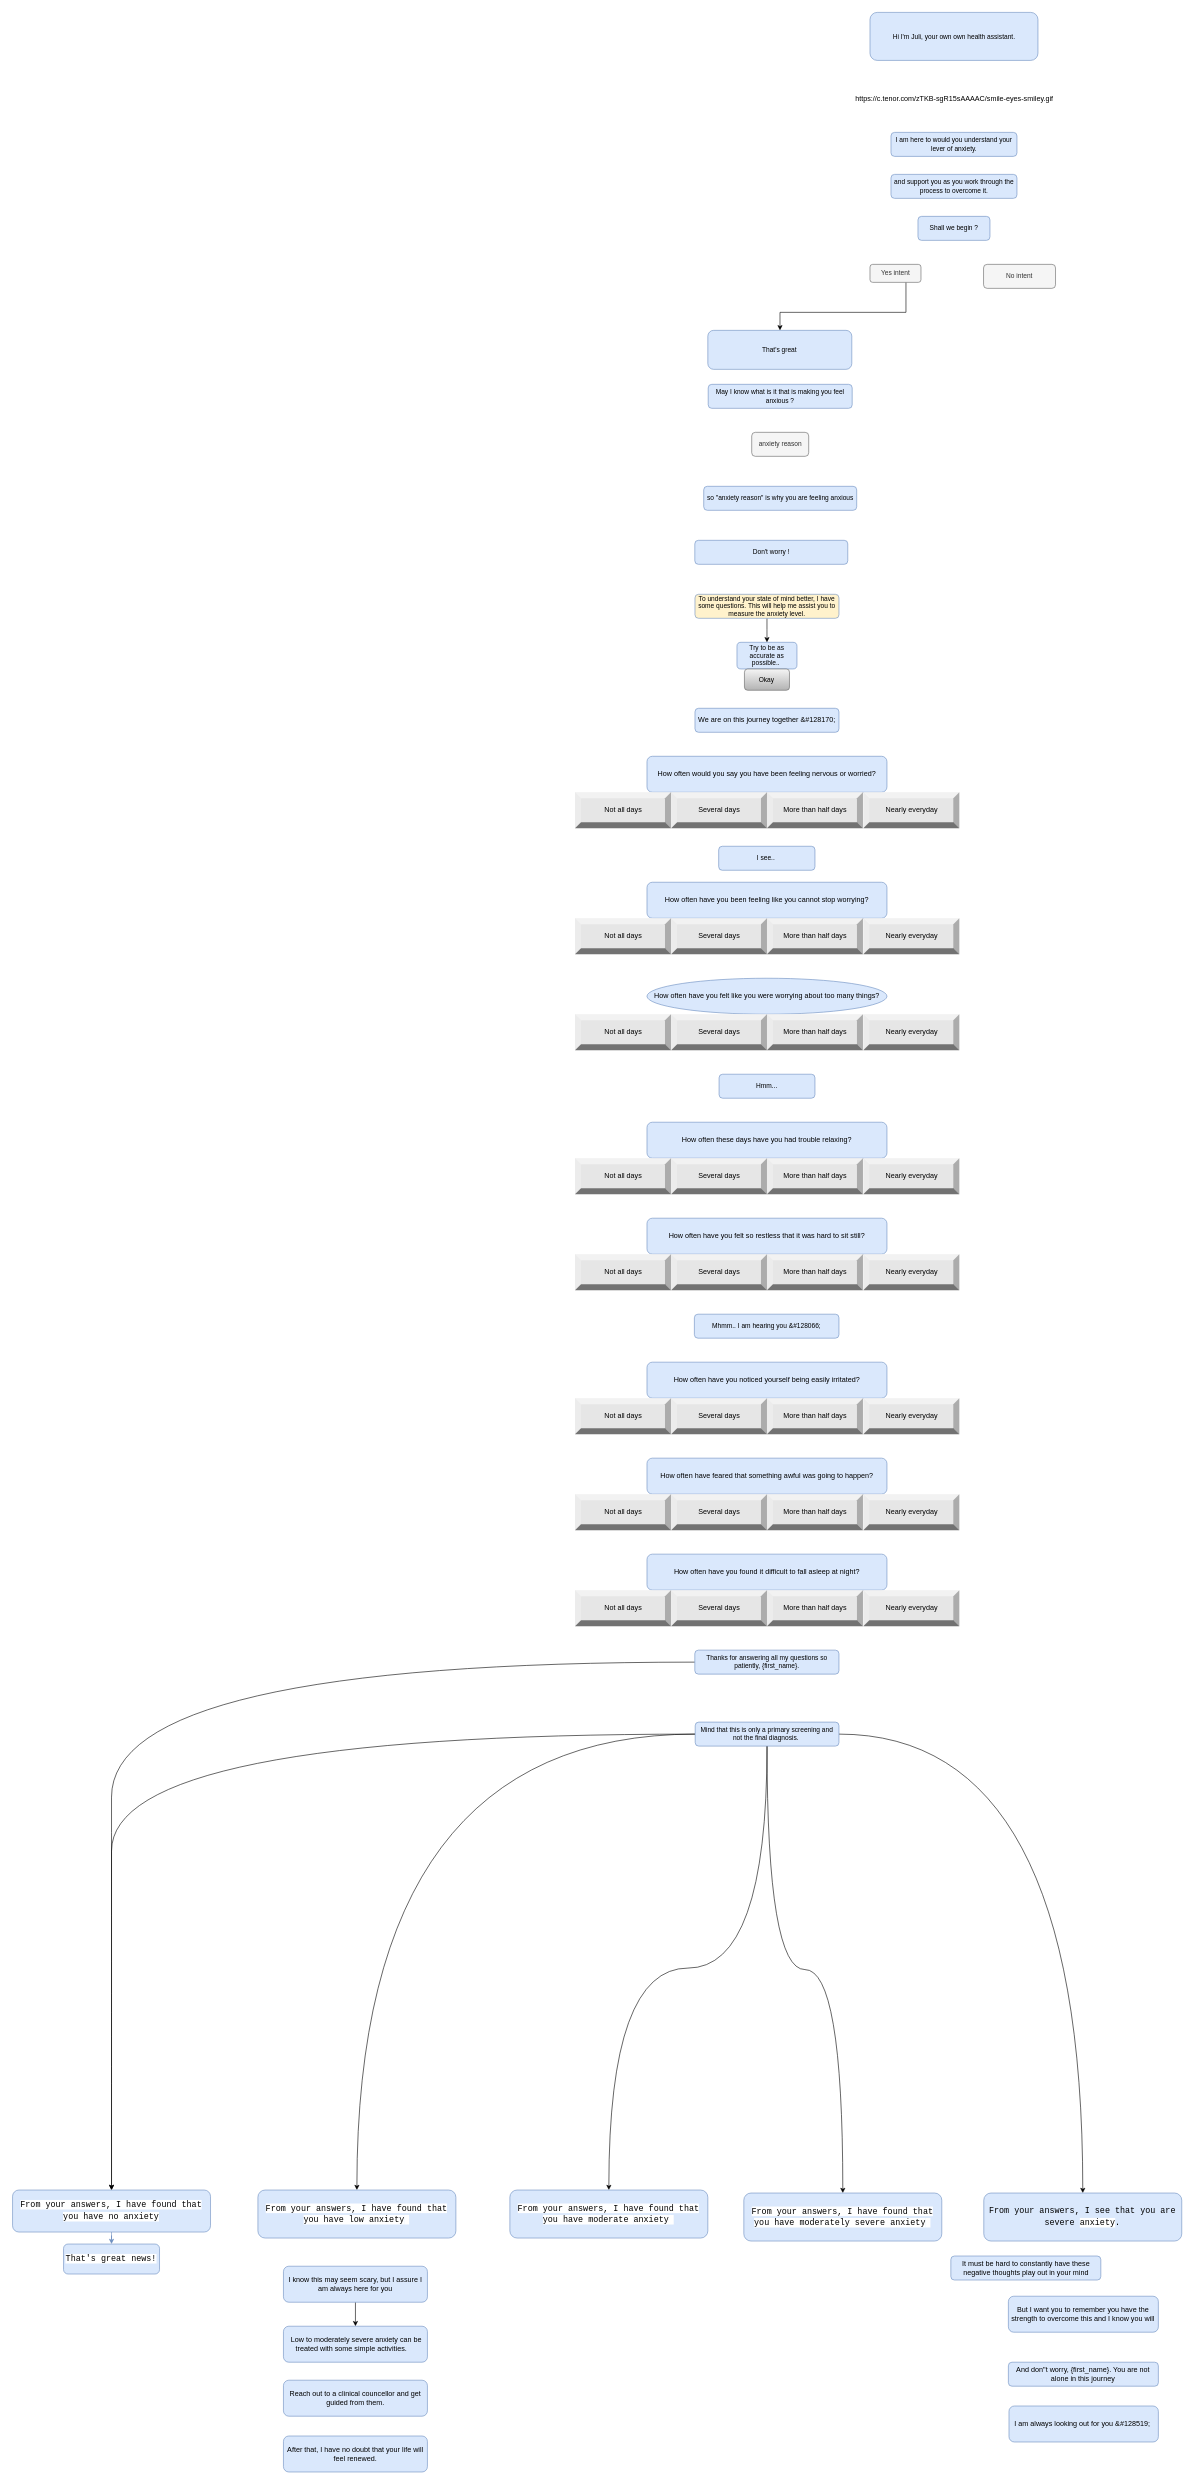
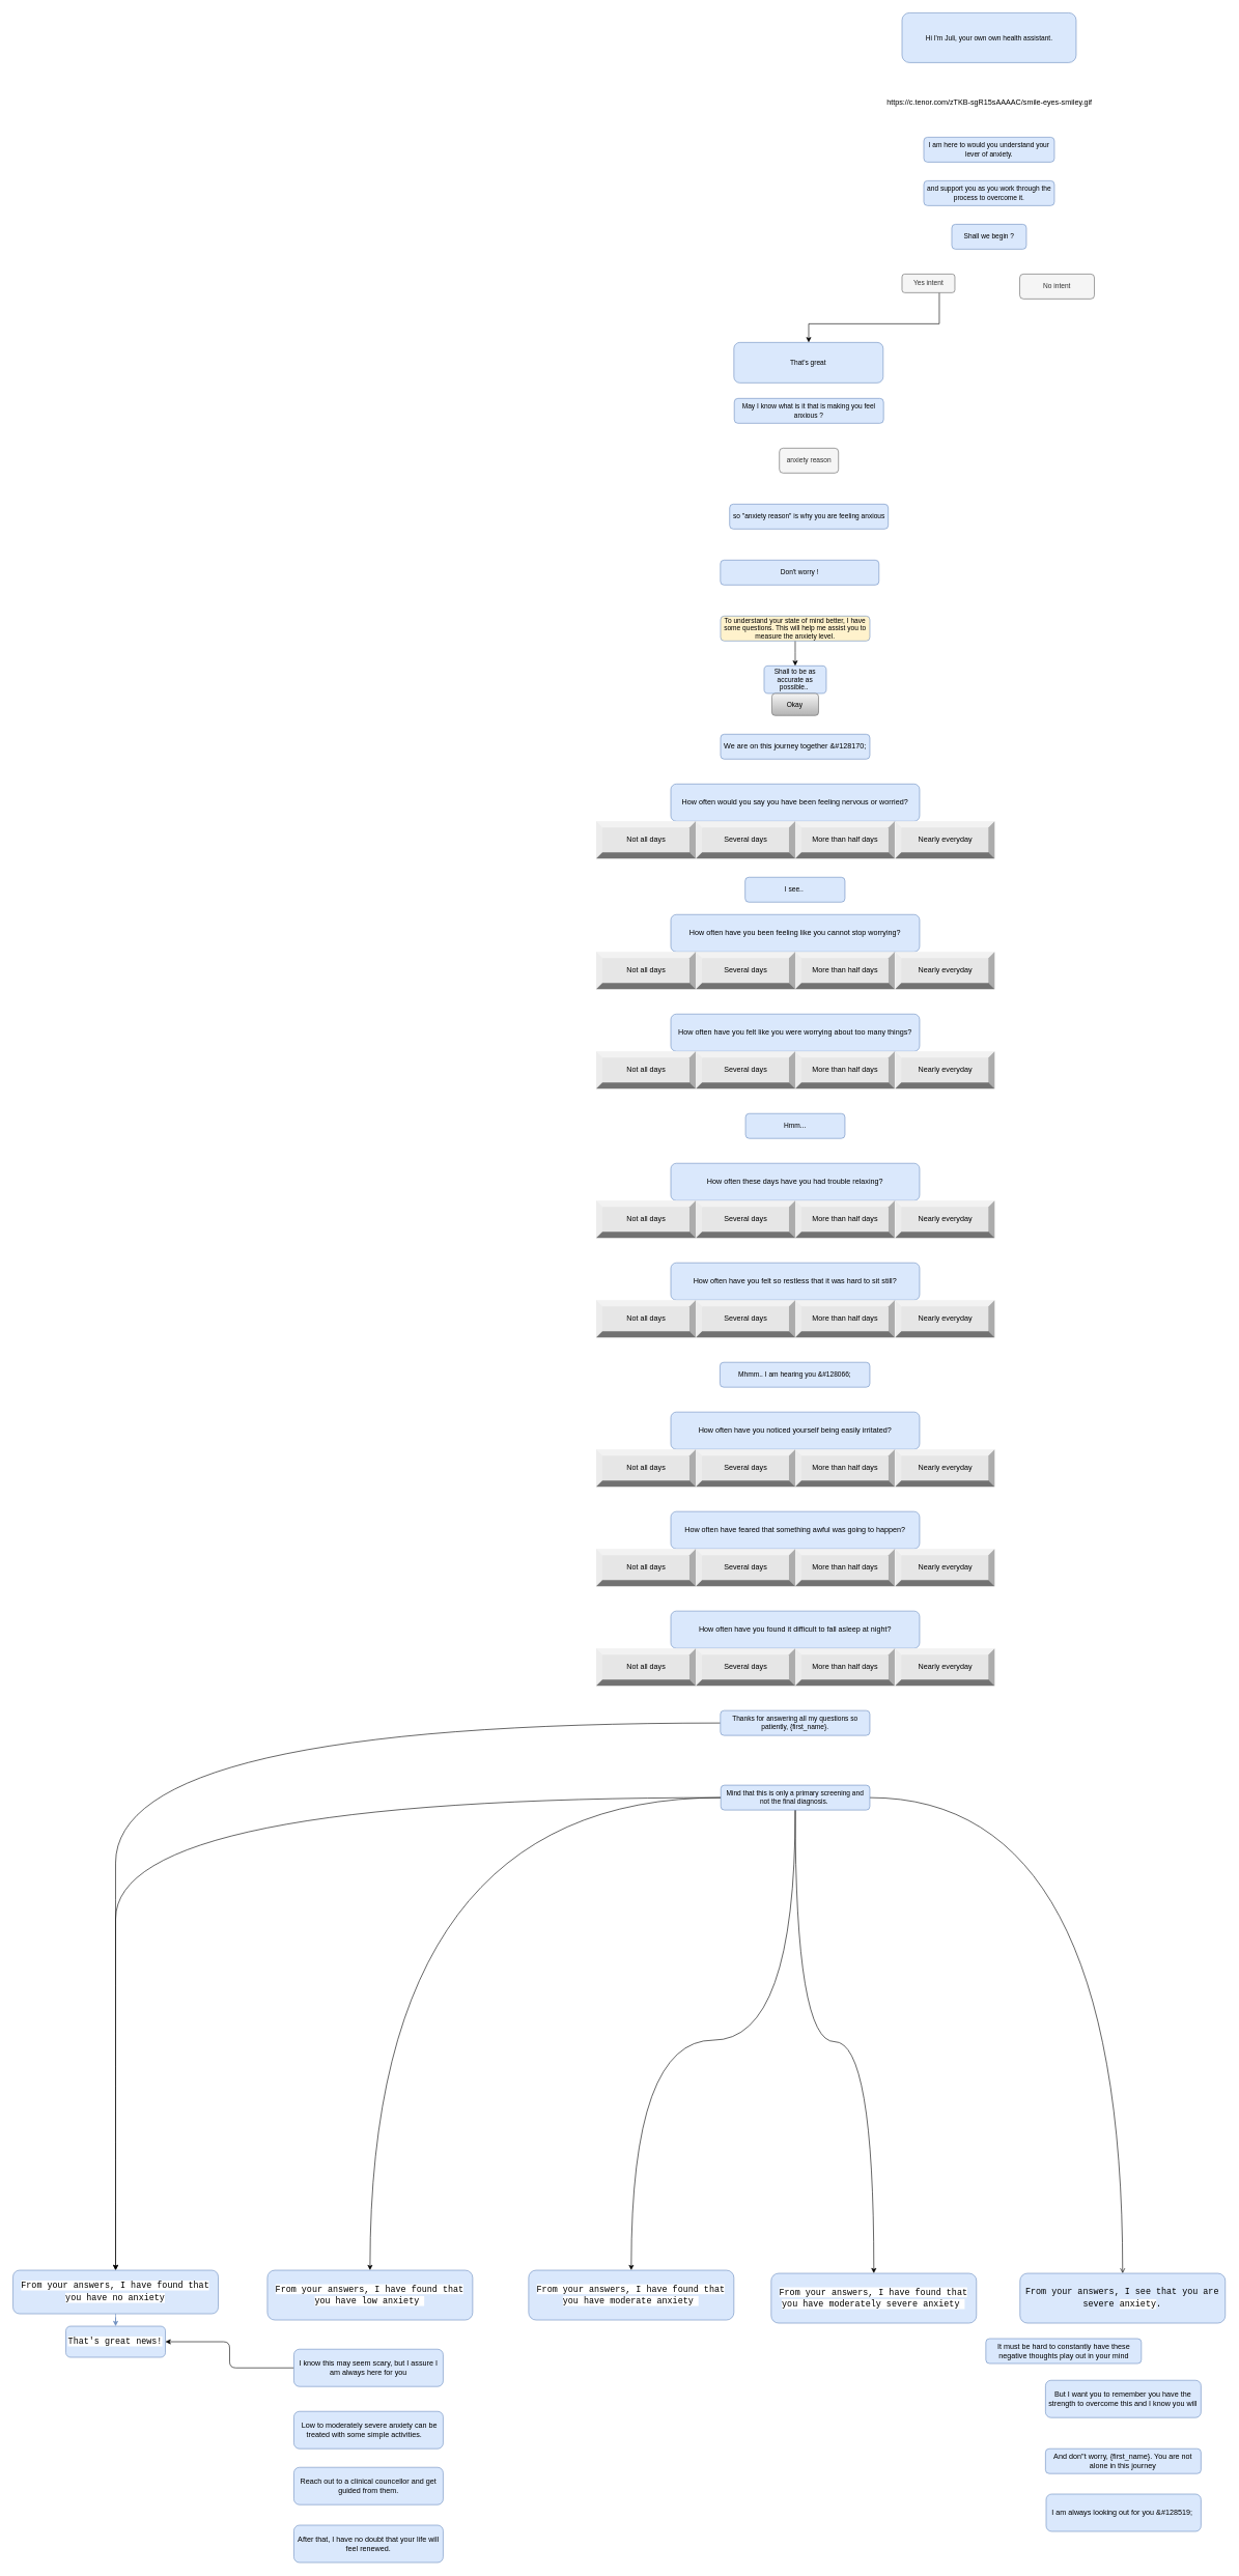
- <mxCell id="82" value="Try to be as accurate as possible..&amp;nbsp;" style="rounded=1;whiteSpace=wrap;html=1;labelBackgroundColor=none;fontFamily=Helvetica;fontSize=11;fillColor=#dae8fc;strokeColor=#6c8ebf;" parent="81" vertex="1"><mxGeometry width="100.0" height="44.444" as="geometry" /></mxCell>
+ <mxCell id="82" value="Shall to be as accurate as possible..&amp;nbsp;" style="rounded=1;whiteSpace=wrap;html=1;labelBackgroundColor=none;fontFamily=Helvetica;fontSize=11;fillColor=#dae8fc;strokeColor=#6c8ebf;" parent="81" vertex="1"><mxGeometry width="100.0" height="44.444" as="geometry" /></mxCell>
- <mxCell id="46" value="How often have you felt like you were worrying about too many things?" style="ellipse;whiteSpace=wrap;html=1;fillColor=#dae8fc;strokeColor=#6c8ebf;" parent="45" vertex="1"><mxGeometry x="120" width="400" height="60" as="geometry" /></mxCell>
+ <mxCell id="46" value="How often have you felt like you were worrying about too many things?" style="rounded=1;whiteSpace=wrap;html=1;fillColor=#dae8fc;strokeColor=#6c8ebf;" parent="45" vertex="1"><mxGeometry x="120" width="400" height="60" as="geometry" /></mxCell>
- <mxCell id="11" style="edgeStyle=orthogonalEdgeStyle;curved=1;orthogonalLoop=1;jettySize=auto;html=1;entryX=0.5;entryY=0;entryDx=0;entryDy=0;" parent="1" source="12" target="19" edge="1"><mxGeometry relative="1" as="geometry" /></mxCell>
+ <mxCell id="11" style="edgeStyle=orthogonalEdgeStyle;curved=1;orthogonalLoop=1;jettySize=auto;html=1;entryX=0.5;entryY=0;entryDx=0;entryDy=0;endArrow=open;" parent="1" source="12" target="19" edge="1"><mxGeometry relative="1" as="geometry" /></mxCell>
- <mxCell id="24" style="edgeStyle=orthogonalEdgeStyle;rounded=1;orthogonalLoop=1;jettySize=auto;html=1;entryX=0.5;entryY=0;entryDx=0;entryDy=0;" parent="1" source="25" target="26" edge="1"><mxGeometry relative="1" as="geometry" /></mxCell>
+ <mxCell id="24" style="edgeStyle=orthogonalEdgeStyle;rounded=1;orthogonalLoop=1;jettySize=auto;html=1;" parent="1" source="25" target="15" edge="1"><mxGeometry relative="1" as="geometry" /></mxCell>
